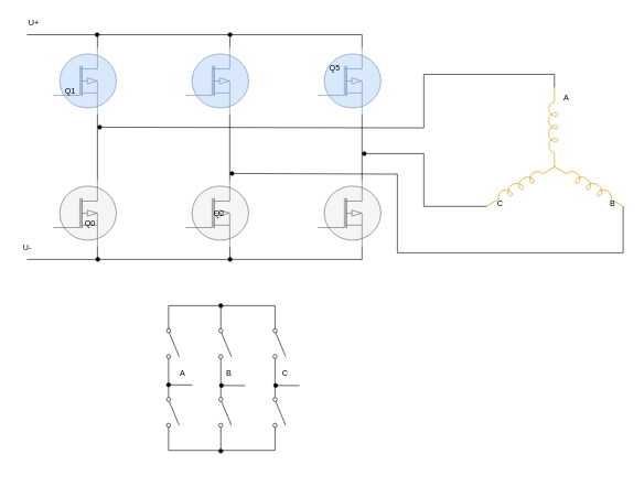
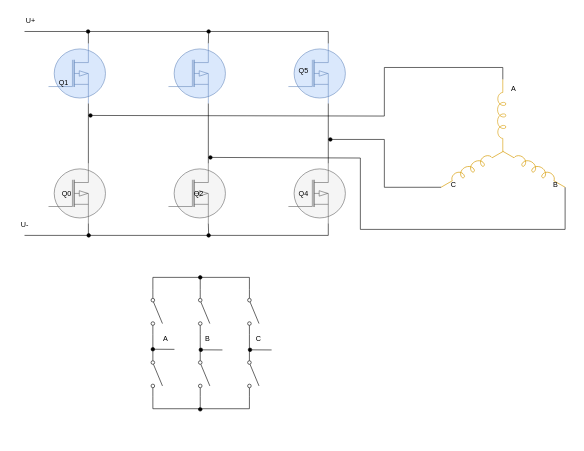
- <mxCell id="16" value="Q5" style="text;html=1;align=center;verticalAlign=middle;resizable=0;points=[];autosize=1;strokeColor=none;fillColor=none;" parent="1" vertex="1"><mxGeometry x="485" y="87" width="40" height="30" as="geometry" /></mxCell>
+ <mxCell id="16" value="Q5" style="text;html=1;align=center;verticalAlign=middle;resizable=0;points=[];autosize=1;strokeColor=none;fillColor=none;" parent="1" vertex="1"><mxGeometry x="485" y="102" width="40" height="30" as="geometry" /></mxCell>
+ <mxCell id="19" value="Q4" style="text;html=1;align=center;verticalAlign=middle;resizable=0;points=[];autosize=1;strokeColor=none;fillColor=none;" parent="1" vertex="1"><mxGeometry x="485" y="307" width="40" height="30" as="geometry" /></mxCell>
- <mxCell id="17" value="Q0" style="text;html=1;align=center;verticalAlign=middle;resizable=0;points=[];autosize=1;strokeColor=none;fillColor=none;" parent="1" vertex="1"><mxGeometry x="115" y="322" width="40" height="30" as="geometry" /></mxCell>
+ <mxCell id="17" value="Q0" style="text;html=1;align=center;verticalAlign=middle;resizable=0;points=[];autosize=1;strokeColor=none;fillColor=none;" parent="1" vertex="1"><mxGeometry x="90" y="307" width="40" height="30" as="geometry" /></mxCell>
